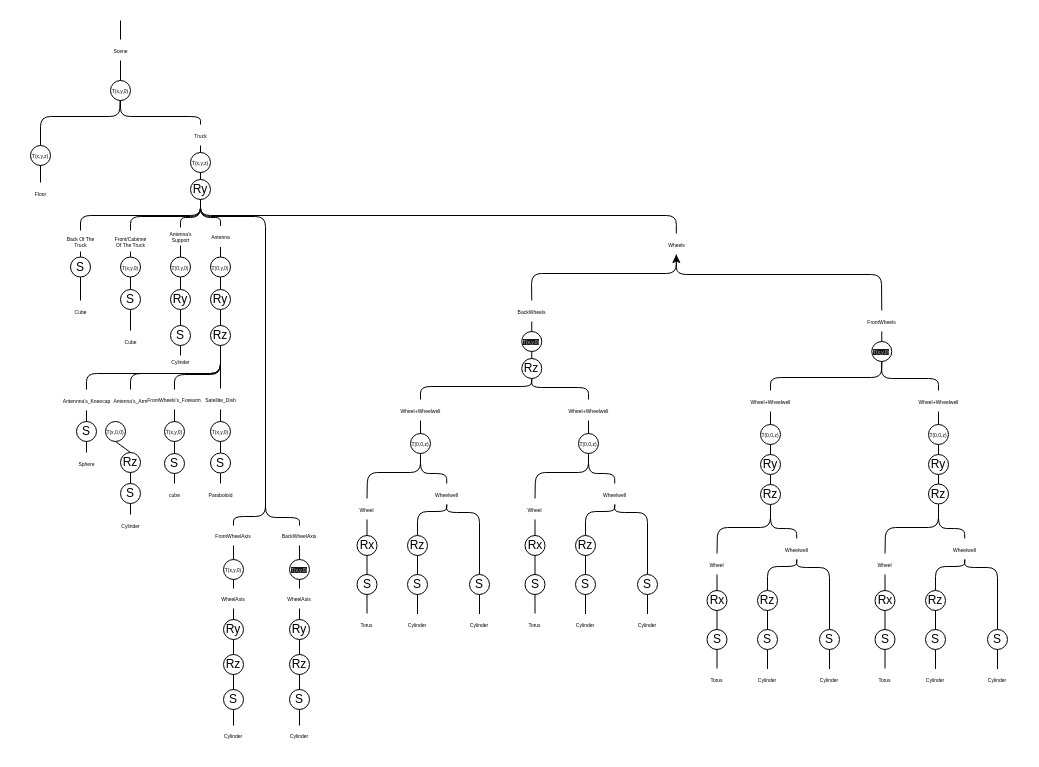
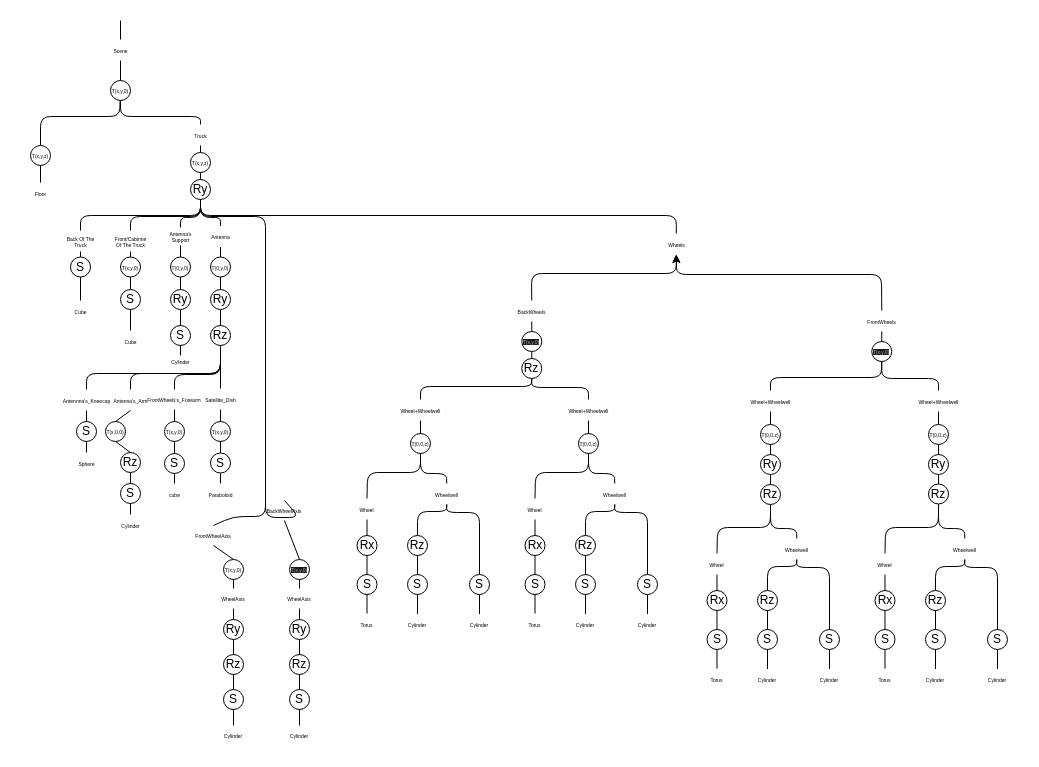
- <mxCell id="109" value="" style="endArrow=none;html=1;fontSize=5;entryX=0.5;entryY=1;entryDx=0;entryDy=0;exitX=0.5;exitY=0;exitDx=0;exitDy=0;" edge="1" parent="1" source="110" target="108"><mxGeometry width="50" height="50" relative="1" as="geometry"><mxPoint x="357" y="288" as="sourcePoint" /><mxPoint x="393" y="232" as="targetPoint" /><Array as="points"><mxPoint x="531" y="273" /><mxPoint x="676" y="273" /></Array></mxGeometry></mxCell>
+ <mxCell id="109" value="" style="endArrow=open;html=1;fontSize=5;entryX=0.5;entryY=1;entryDx=0;entryDy=0;exitX=0.5;exitY=0;exitDx=0;exitDy=0;" edge="1" parent="1" source="110" target="108"><mxGeometry width="50" height="50" relative="1" as="geometry"><mxPoint x="357" y="288" as="sourcePoint" /><mxPoint x="393" y="232" as="targetPoint" /><Array as="points"><mxPoint x="531" y="273" /><mxPoint x="676" y="273" /></Array></mxGeometry></mxCell>
+ <mxCell id="52" value="" style="endArrow=none;html=1;entryX=0.5;entryY=0;entryDx=0;entryDy=0;exitX=0.5;exitY=1;exitDx=0;exitDy=0;" edge="1" parent="1" source="60" target="48"><mxGeometry width="50" height="50" relative="1" as="geometry"><mxPoint x="144" y="415" as="sourcePoint" /><mxPoint x="186" y="384" as="targetPoint" /></mxGeometry></mxCell>
- <mxCell id="94" value="FrontWheelAxis" style="text;html=1;strokeColor=none;fillColor=none;align=center;verticalAlign=middle;whiteSpace=wrap;rounded=0;fontSize=5;" vertex="1" parent="1"><mxGeometry x="213" y="525" width="40" height="20" as="geometry" /></mxCell>
+ <mxCell id="94" value="FrontWheelAxis" style="text;html=1;strokeColor=none;fillColor=none;align=center;verticalAlign=middle;whiteSpace=wrap;rounded=0;fontSize=5;" vertex="1" parent="1"><mxGeometry x="193" y="525" width="40" height="20" as="geometry" /></mxCell>
- <mxCell id="82" value="BackWheelAxis" style="text;html=1;strokeColor=none;fillColor=none;align=center;verticalAlign=middle;whiteSpace=wrap;rounded=0;fontSize=5;" vertex="1" parent="1"><mxGeometry x="279" y="525" width="40" height="20" as="geometry" /></mxCell>
+ <mxCell id="82" value="BackWheelAxis" style="text;html=1;strokeColor=none;fillColor=none;align=center;verticalAlign=middle;whiteSpace=wrap;rounded=0;fontSize=5;" vertex="1" parent="1"><mxGeometry x="264" y="500" width="40" height="20" as="geometry" /></mxCell>
